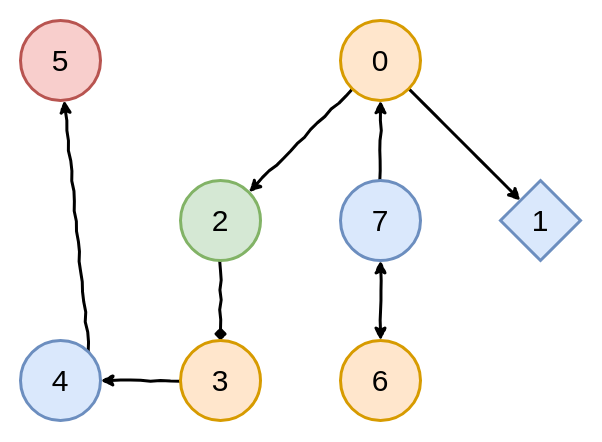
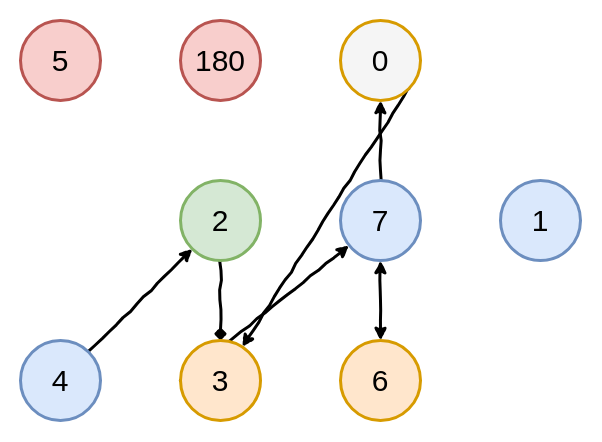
+ <mxCell id="16" value="&lt;font style=&quot;font-size: 30px&quot;&gt;180&lt;/font&gt;" style="ellipse;whiteSpace=wrap;html=1;aspect=fixed;strokeWidth=3;fillColor=#f8cecc;strokeColor=#b85450;" vertex="1" parent="1"><mxGeometry x="180" y="20" width="80" height="80" as="geometry" /></mxCell>
- <mxCell id="4" value="&lt;font style=&quot;font-size: 30px&quot;&gt;0&lt;/font&gt;" style="ellipse;whiteSpace=wrap;html=1;aspect=fixed;strokeWidth=3;fillColor=#ffe6cc;strokeColor=#d79b00;" parent="1" vertex="1"><mxGeometry x="340" y="20" width="80" height="80" as="geometry" /></mxCell>
+ <mxCell id="4" value="&lt;font style=&quot;font-size: 30px&quot;&gt;0&lt;/font&gt;" style="ellipse;whiteSpace=wrap;html=1;aspect=fixed;strokeWidth=3;fillColor=#f5f5f5;strokeColor=#d79b00;" parent="1" vertex="1"><mxGeometry x="340" y="20" width="80" height="80" as="geometry" /></mxCell>
- <mxCell id="3" style="edgeStyle=none;rounded=0;orthogonalLoop=1;jettySize=auto;html=1;exitX=0;exitY=1;exitDx=0;exitDy=0;entryX=1;entryY=0;entryDx=0;entryDy=0;strokeWidth=3;comic=1;" parent="1" source="4" target="9" edge="1"><mxGeometry relative="1" as="geometry" /></mxCell>
- <mxCell id="2" style="rounded=0;orthogonalLoop=1;jettySize=auto;html=1;exitX=1;exitY=1;exitDx=0;exitDy=0;entryX=0;entryY=0;entryDx=0;entryDy=0;strokeWidth=3;comic=1;" parent="1" source="4" target="10" edge="1"><mxGeometry relative="1" as="geometry" /></mxCell>
+ <mxCell id="2" style="rounded=0;orthogonalLoop=1;jettySize=auto;html=1;exitX=1;exitY=1;exitDx=0;exitDy=0;strokeWidth=3;comic=1;" parent="1" source="4" target="13" edge="1"><mxGeometry relative="1" as="geometry" /></mxCell>
- <mxCell id="10" value="&lt;font style=&quot;font-size: 30px&quot;&gt;1&lt;/font&gt;" style="rhombus;whiteSpace=wrap;html=1;aspect=fixed;strokeWidth=3;fillColor=#dae8fc;strokeColor=#6c8ebf;" parent="1" vertex="1"><mxGeometry x="500" y="180" width="80" height="80" as="geometry" /></mxCell>
+ <mxCell id="10" value="&lt;font style=&quot;font-size: 30px&quot;&gt;1&lt;/font&gt;" style="ellipse;whiteSpace=wrap;html=1;aspect=fixed;strokeWidth=3;fillColor=#dae8fc;strokeColor=#6c8ebf;" parent="1" vertex="1"><mxGeometry x="500" y="180" width="80" height="80" as="geometry" /></mxCell>
- <mxCell id="14" style="rounded=0;orthogonalLoop=1;jettySize=auto;html=1;exitX=1;exitY=0;exitDx=0;exitDy=0;strokeWidth=3;comic=1;" parent="1" source="15" target="17" edge="1"><mxGeometry relative="1" as="geometry" /></mxCell>
+ <mxCell id="14" style="rounded=0;orthogonalLoop=1;jettySize=auto;html=1;exitX=1;exitY=0;exitDx=0;exitDy=0;entryX=0;entryY=1;entryDx=0;entryDy=0;strokeWidth=3;comic=1;" parent="1" source="15" target="9" edge="1"><mxGeometry relative="1" as="geometry" /></mxCell>
- <mxCell id="12" style="edgeStyle=none;orthogonalLoop=1;jettySize=auto;html=1;exitX=0;exitY=0.5;exitDx=0;exitDy=0;entryX=1;entryY=0.5;entryDx=0;entryDy=0;strokeWidth=3;rounded=0;comic=1;" parent="1" source="13" target="15" edge="1"><mxGeometry relative="1" as="geometry" /></mxCell>
+ <mxCell id="12" style="edgeStyle=none;orthogonalLoop=1;jettySize=auto;html=1;exitX=0;exitY=0.5;exitDx=0;exitDy=0;strokeWidth=3;rounded=0;comic=1;" parent="1" source="13" target="7" edge="1"><mxGeometry relative="1" as="geometry" /></mxCell>
